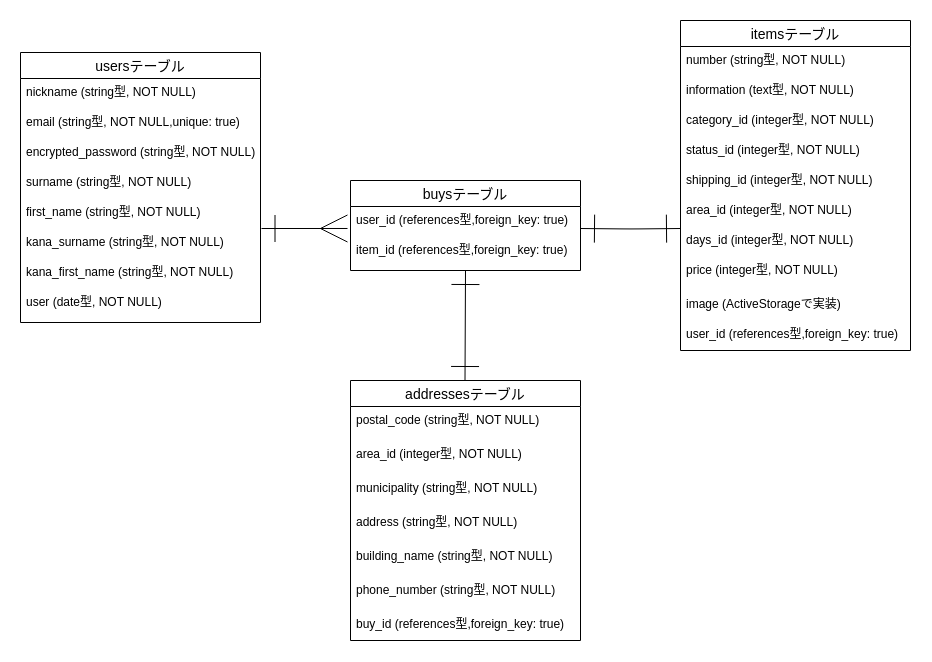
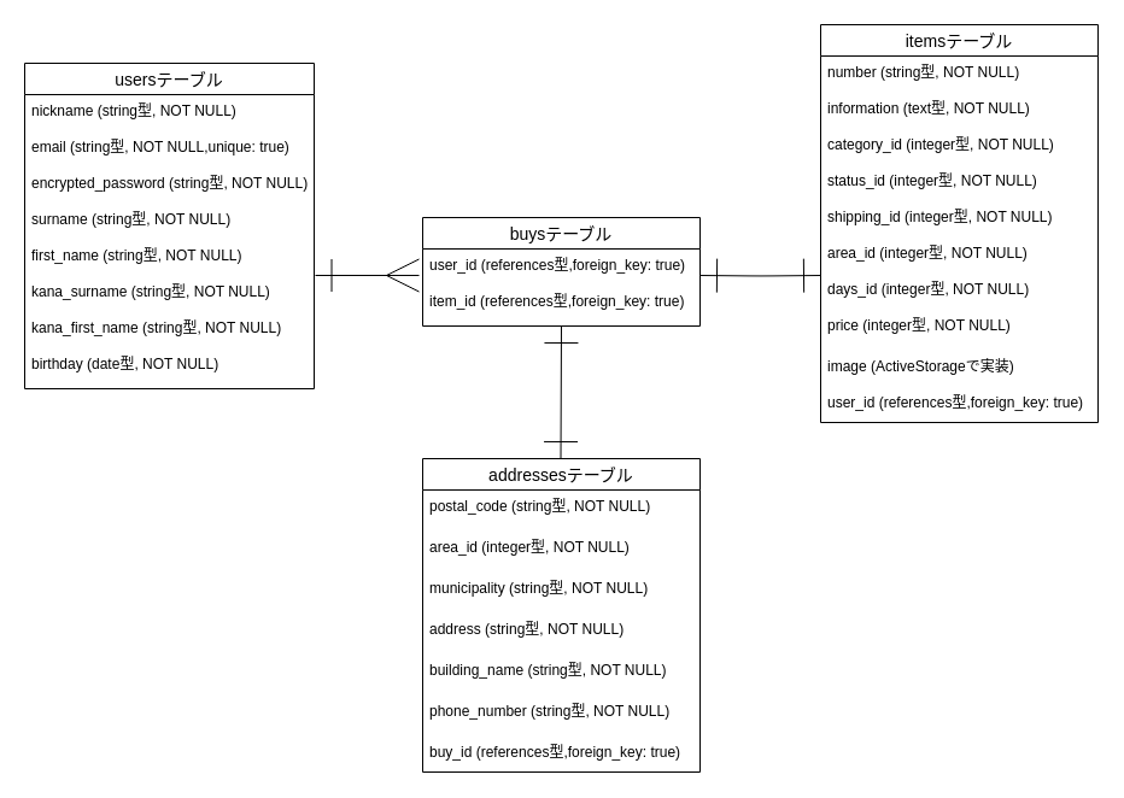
- <mxCell id="10" value="user (date型, NOT NULL)" style="text;strokeColor=none;fillColor=none;spacingLeft=4;spacingRight=4;overflow=hidden;rotatable=0;points=[[0,0.5],[1,0.5]];portConstraint=eastwest;fontSize=12;" parent="2" vertex="1"><mxGeometry y="236" width="240" height="34" as="geometry" /></mxCell>
+ <mxCell id="10" value="birthday (date型, NOT NULL)" style="text;strokeColor=none;fillColor=none;spacingLeft=4;spacingRight=4;overflow=hidden;rotatable=0;points=[[0,0.5],[1,0.5]];portConstraint=eastwest;fontSize=12;" parent="2" vertex="1"><mxGeometry y="236" width="240" height="34" as="geometry" /></mxCell>
